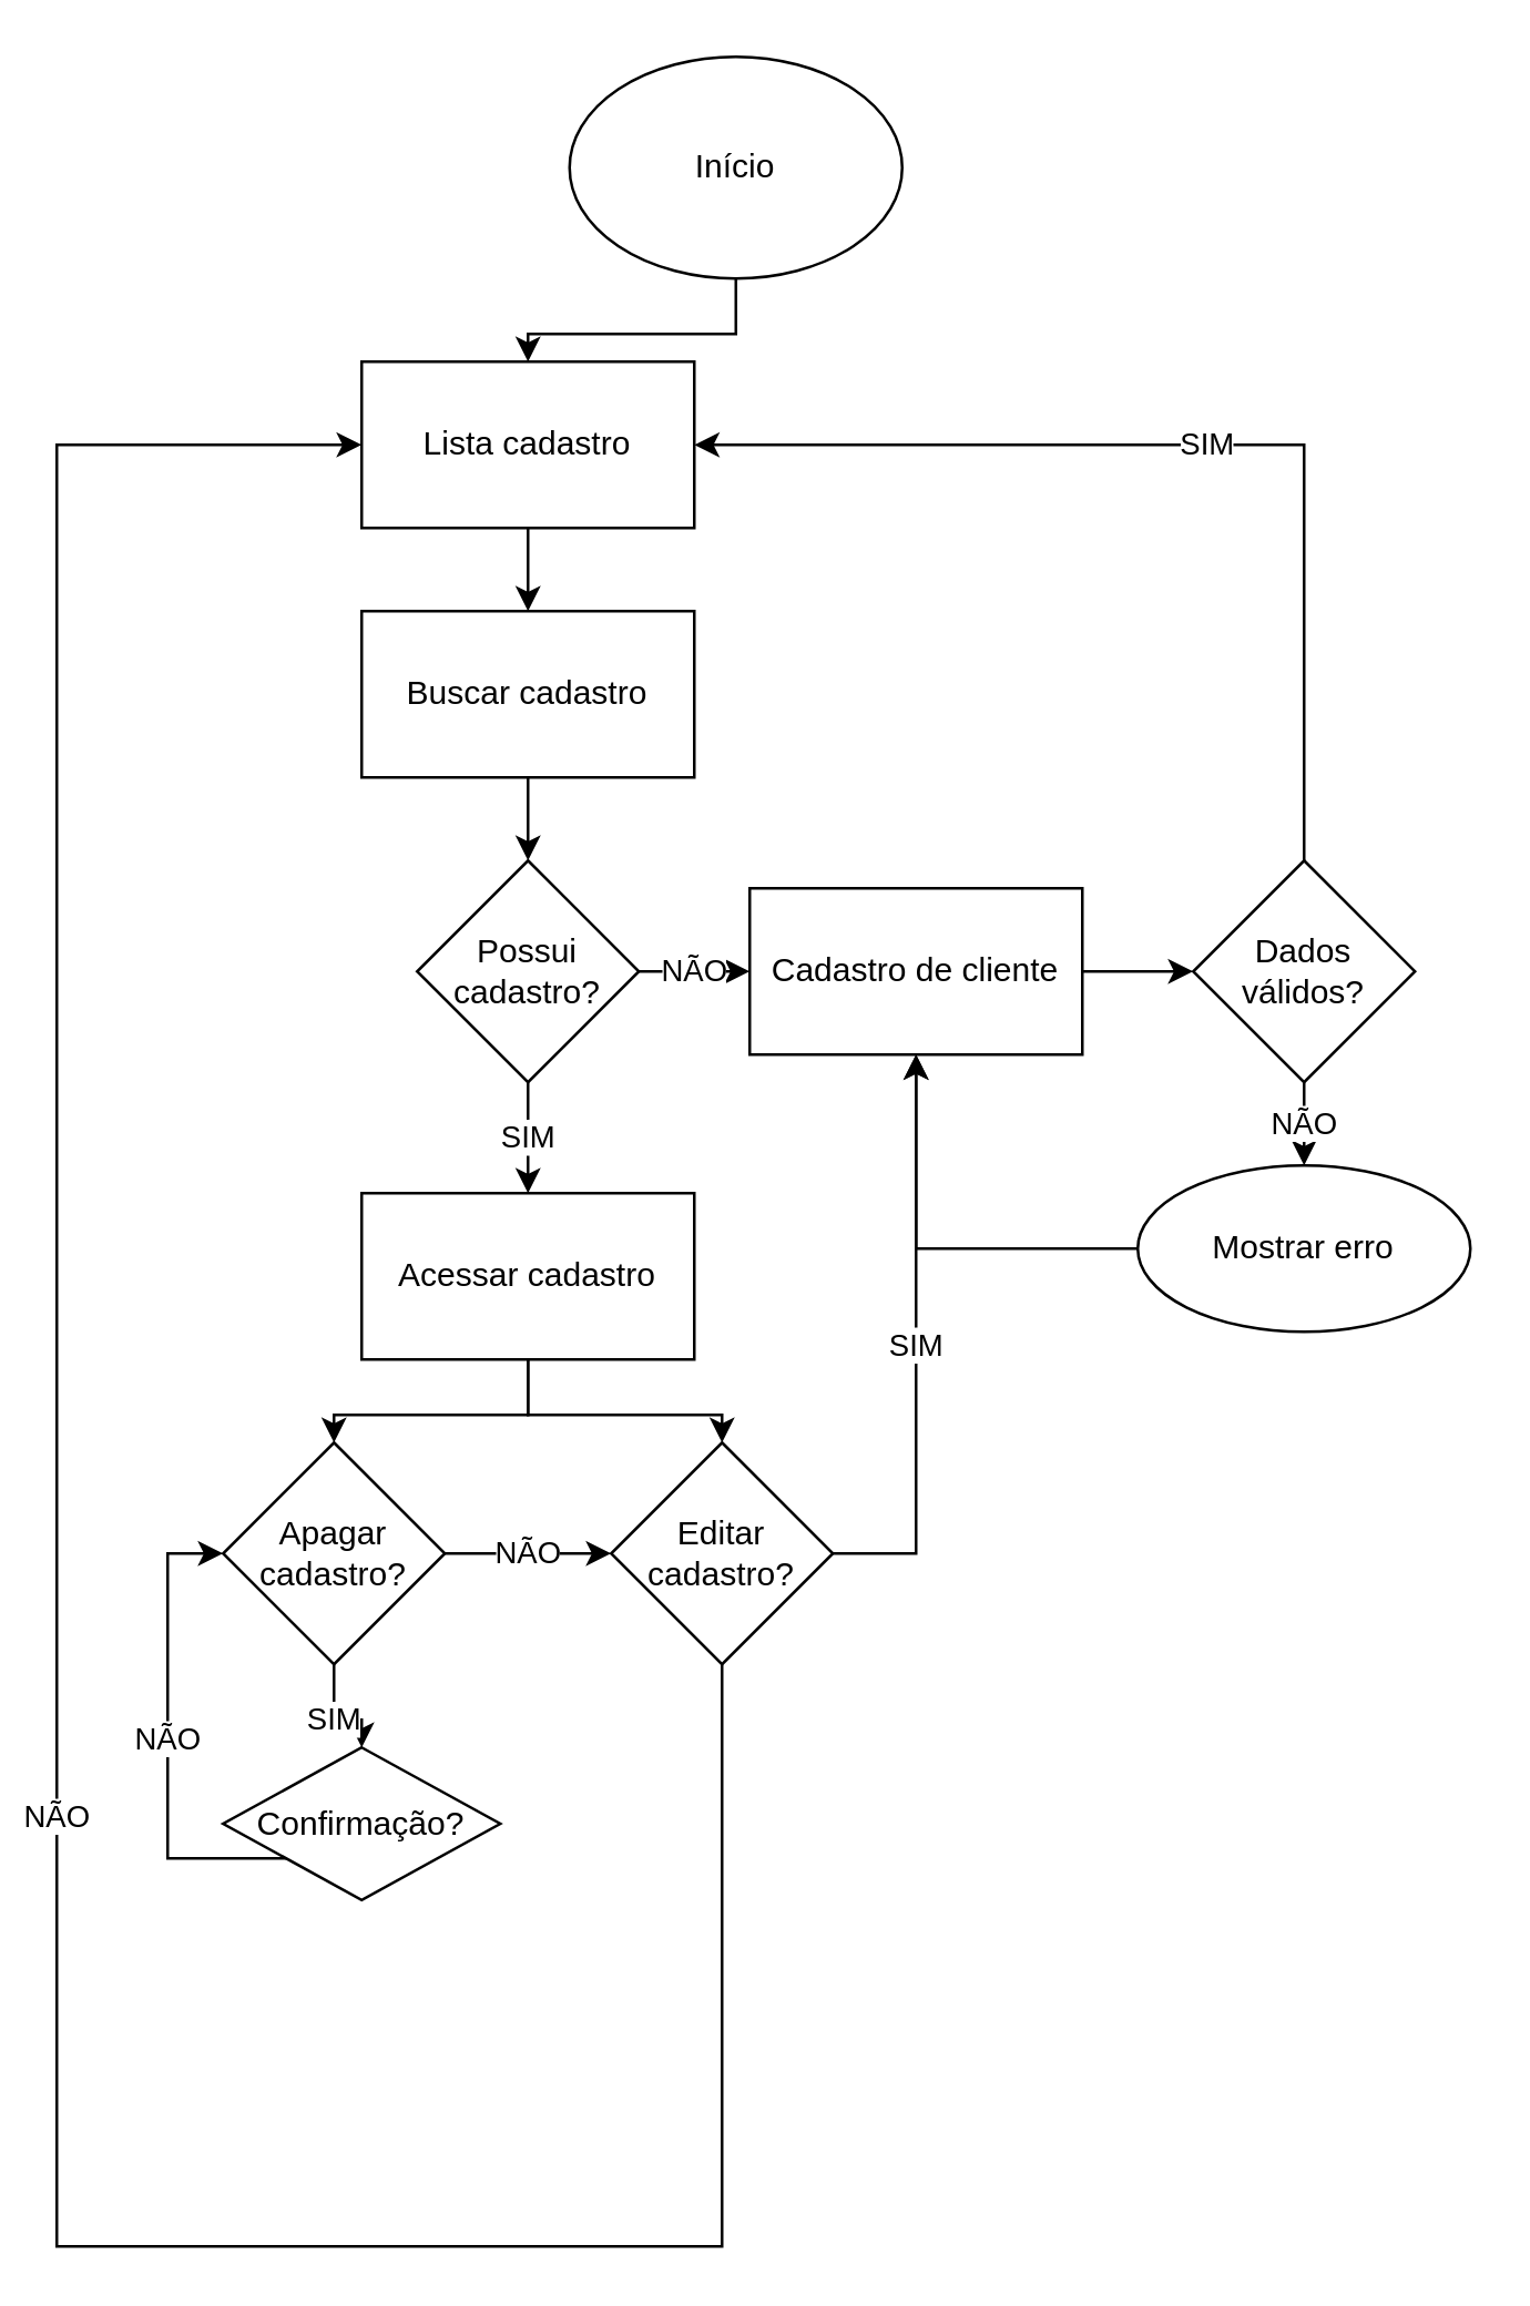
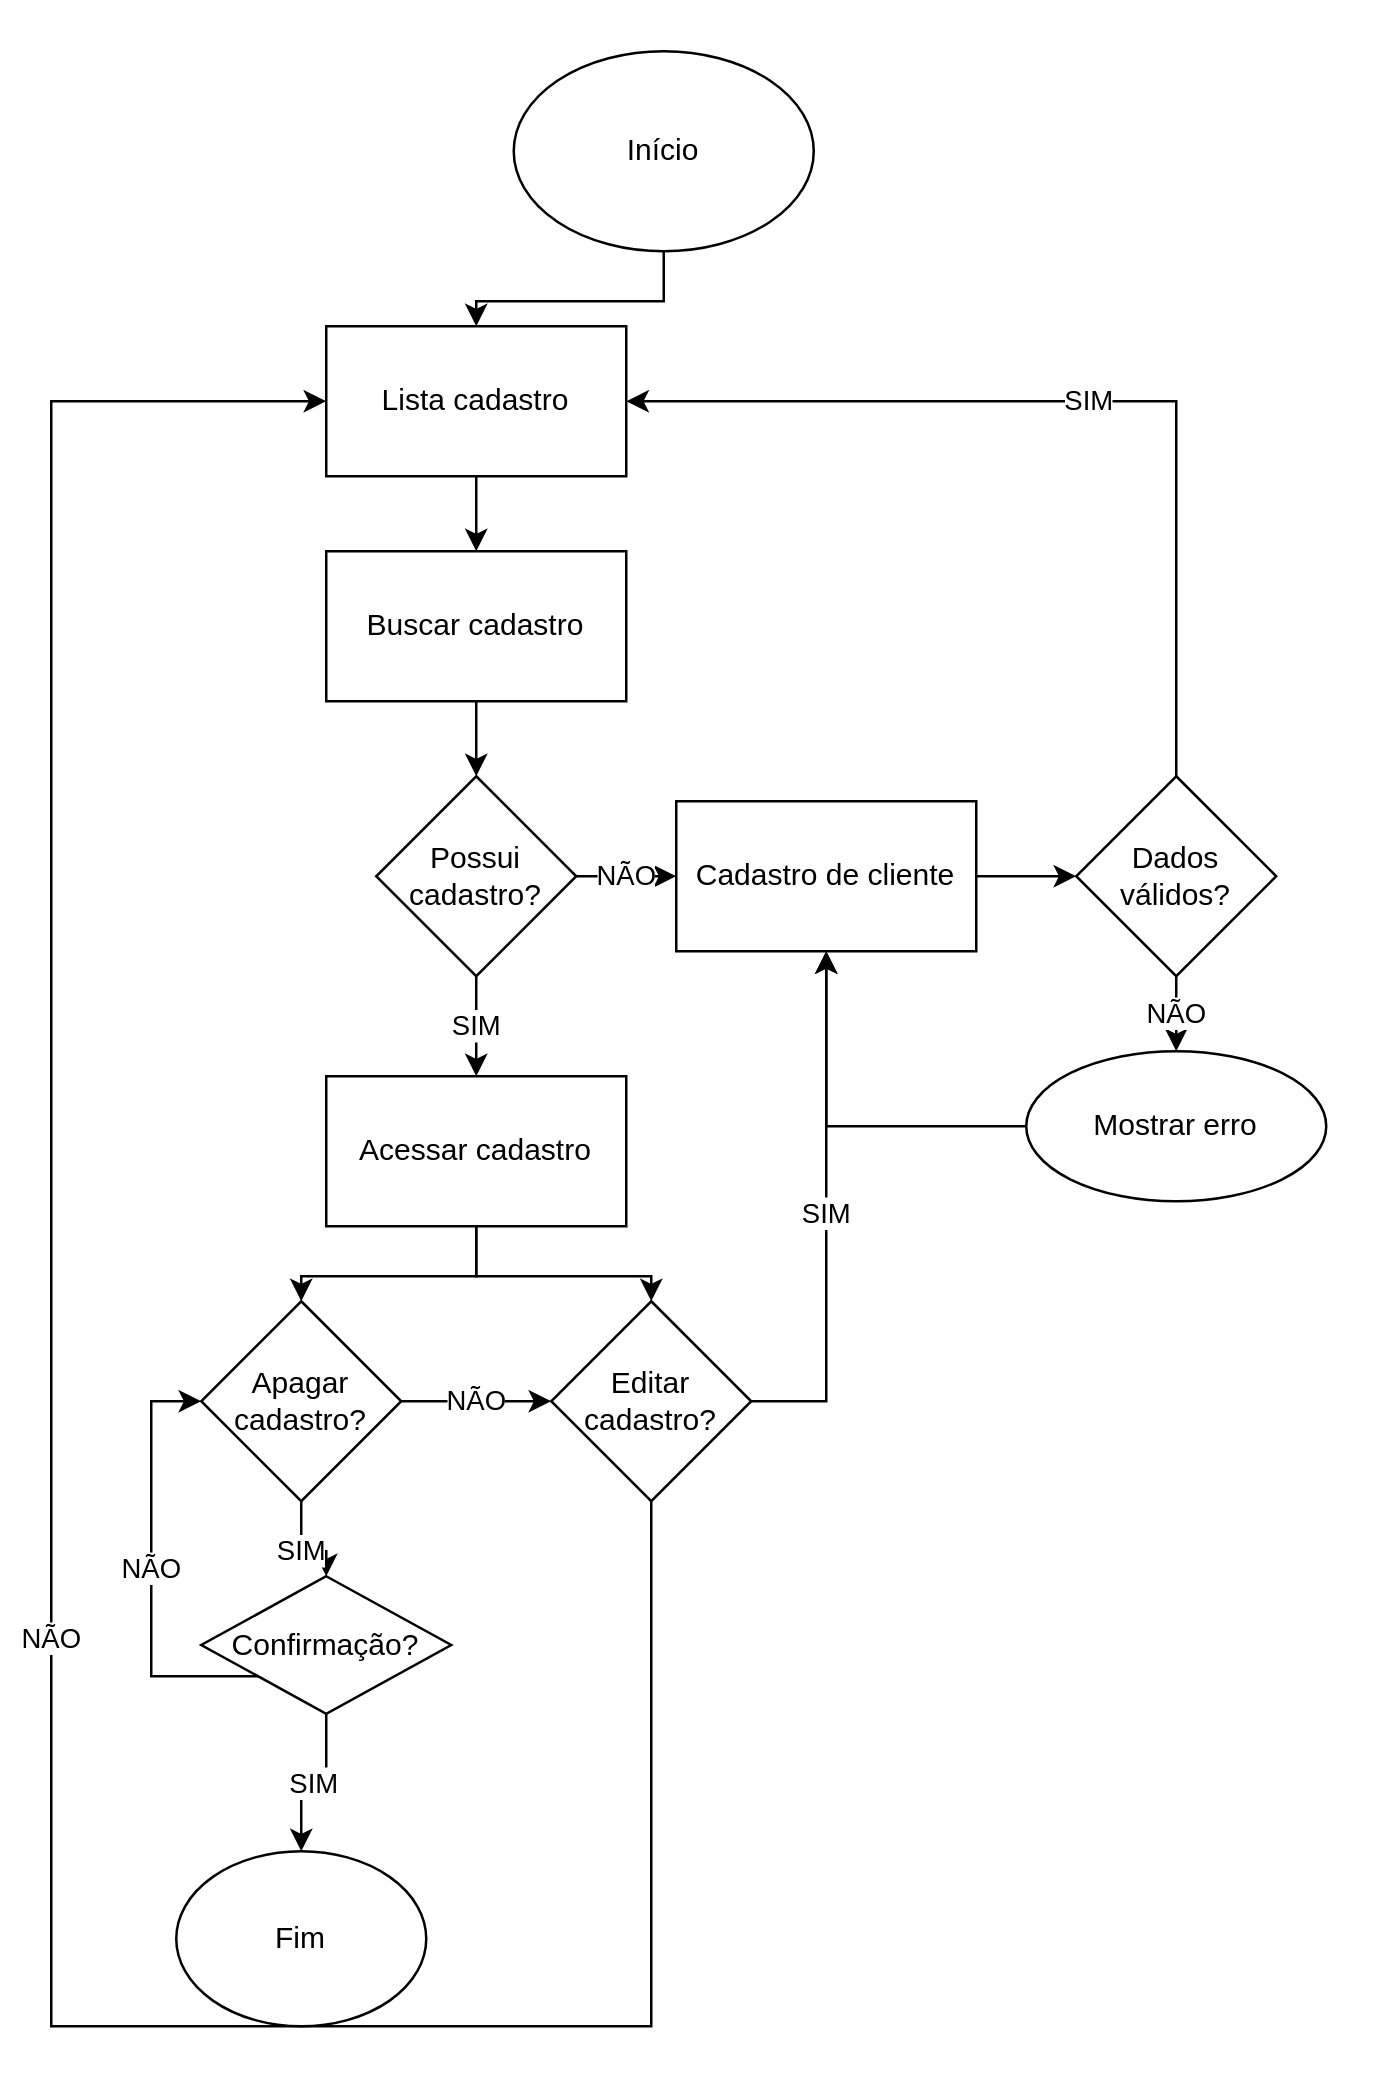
+ <mxCell id="27" value="SIM" style="edgeStyle=orthogonalEdgeStyle;rounded=0;orthogonalLoop=1;jettySize=auto;html=1;entryX=0.5;entryY=0;entryDx=0;entryDy=0;" parent="1" source="29" target="30" edge="1"><mxGeometry relative="1" as="geometry" /></mxCell>
+ <mxCell id="30" value="Fim" style="ellipse;whiteSpace=wrap;html=1;" parent="1" vertex="1"><mxGeometry x="70" y="740" width="100" height="70" as="geometry" /></mxCell>
